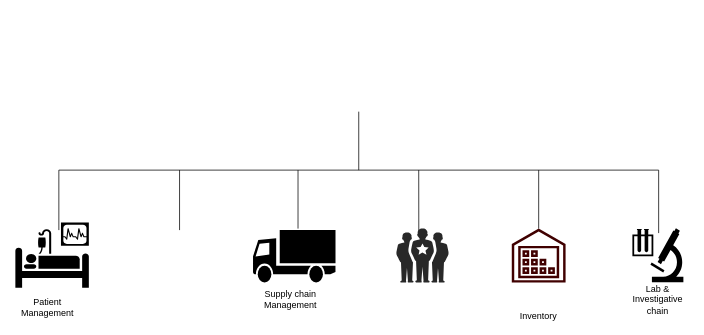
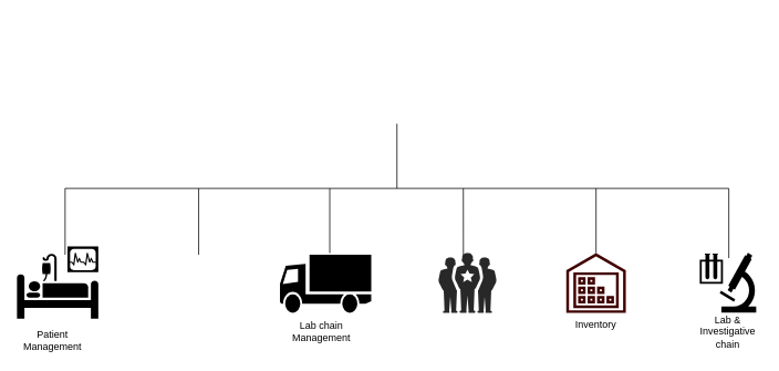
- <mxCell id="9" value="Supply chain Management" style="text;html=1;align=center;verticalAlign=middle;whiteSpace=wrap;rounded=0;" vertex="1" parent="1"><mxGeometry x="346.5" y="384" width="80" height="30" as="geometry" /></mxCell>
+ <mxCell id="9" value="Lab chain Management" style="text;html=1;align=center;verticalAlign=middle;whiteSpace=wrap;rounded=0;" vertex="1" parent="1"><mxGeometry x="346.5" y="384" width="80" height="30" as="geometry" /></mxCell>
- <mxCell id="15" value="Inventory" style="text;html=1;align=center;verticalAlign=middle;whiteSpace=wrap;rounded=0;" vertex="1" parent="1"><mxGeometry x="678" y="406" width="80" height="30" as="geometry" /></mxCell>
+ <mxCell id="15" value="Inventory" style="text;html=1;align=center;verticalAlign=middle;whiteSpace=wrap;rounded=0;" vertex="1" parent="1"><mxGeometry x="678" y="376" width="80" height="30" as="geometry" /></mxCell>
